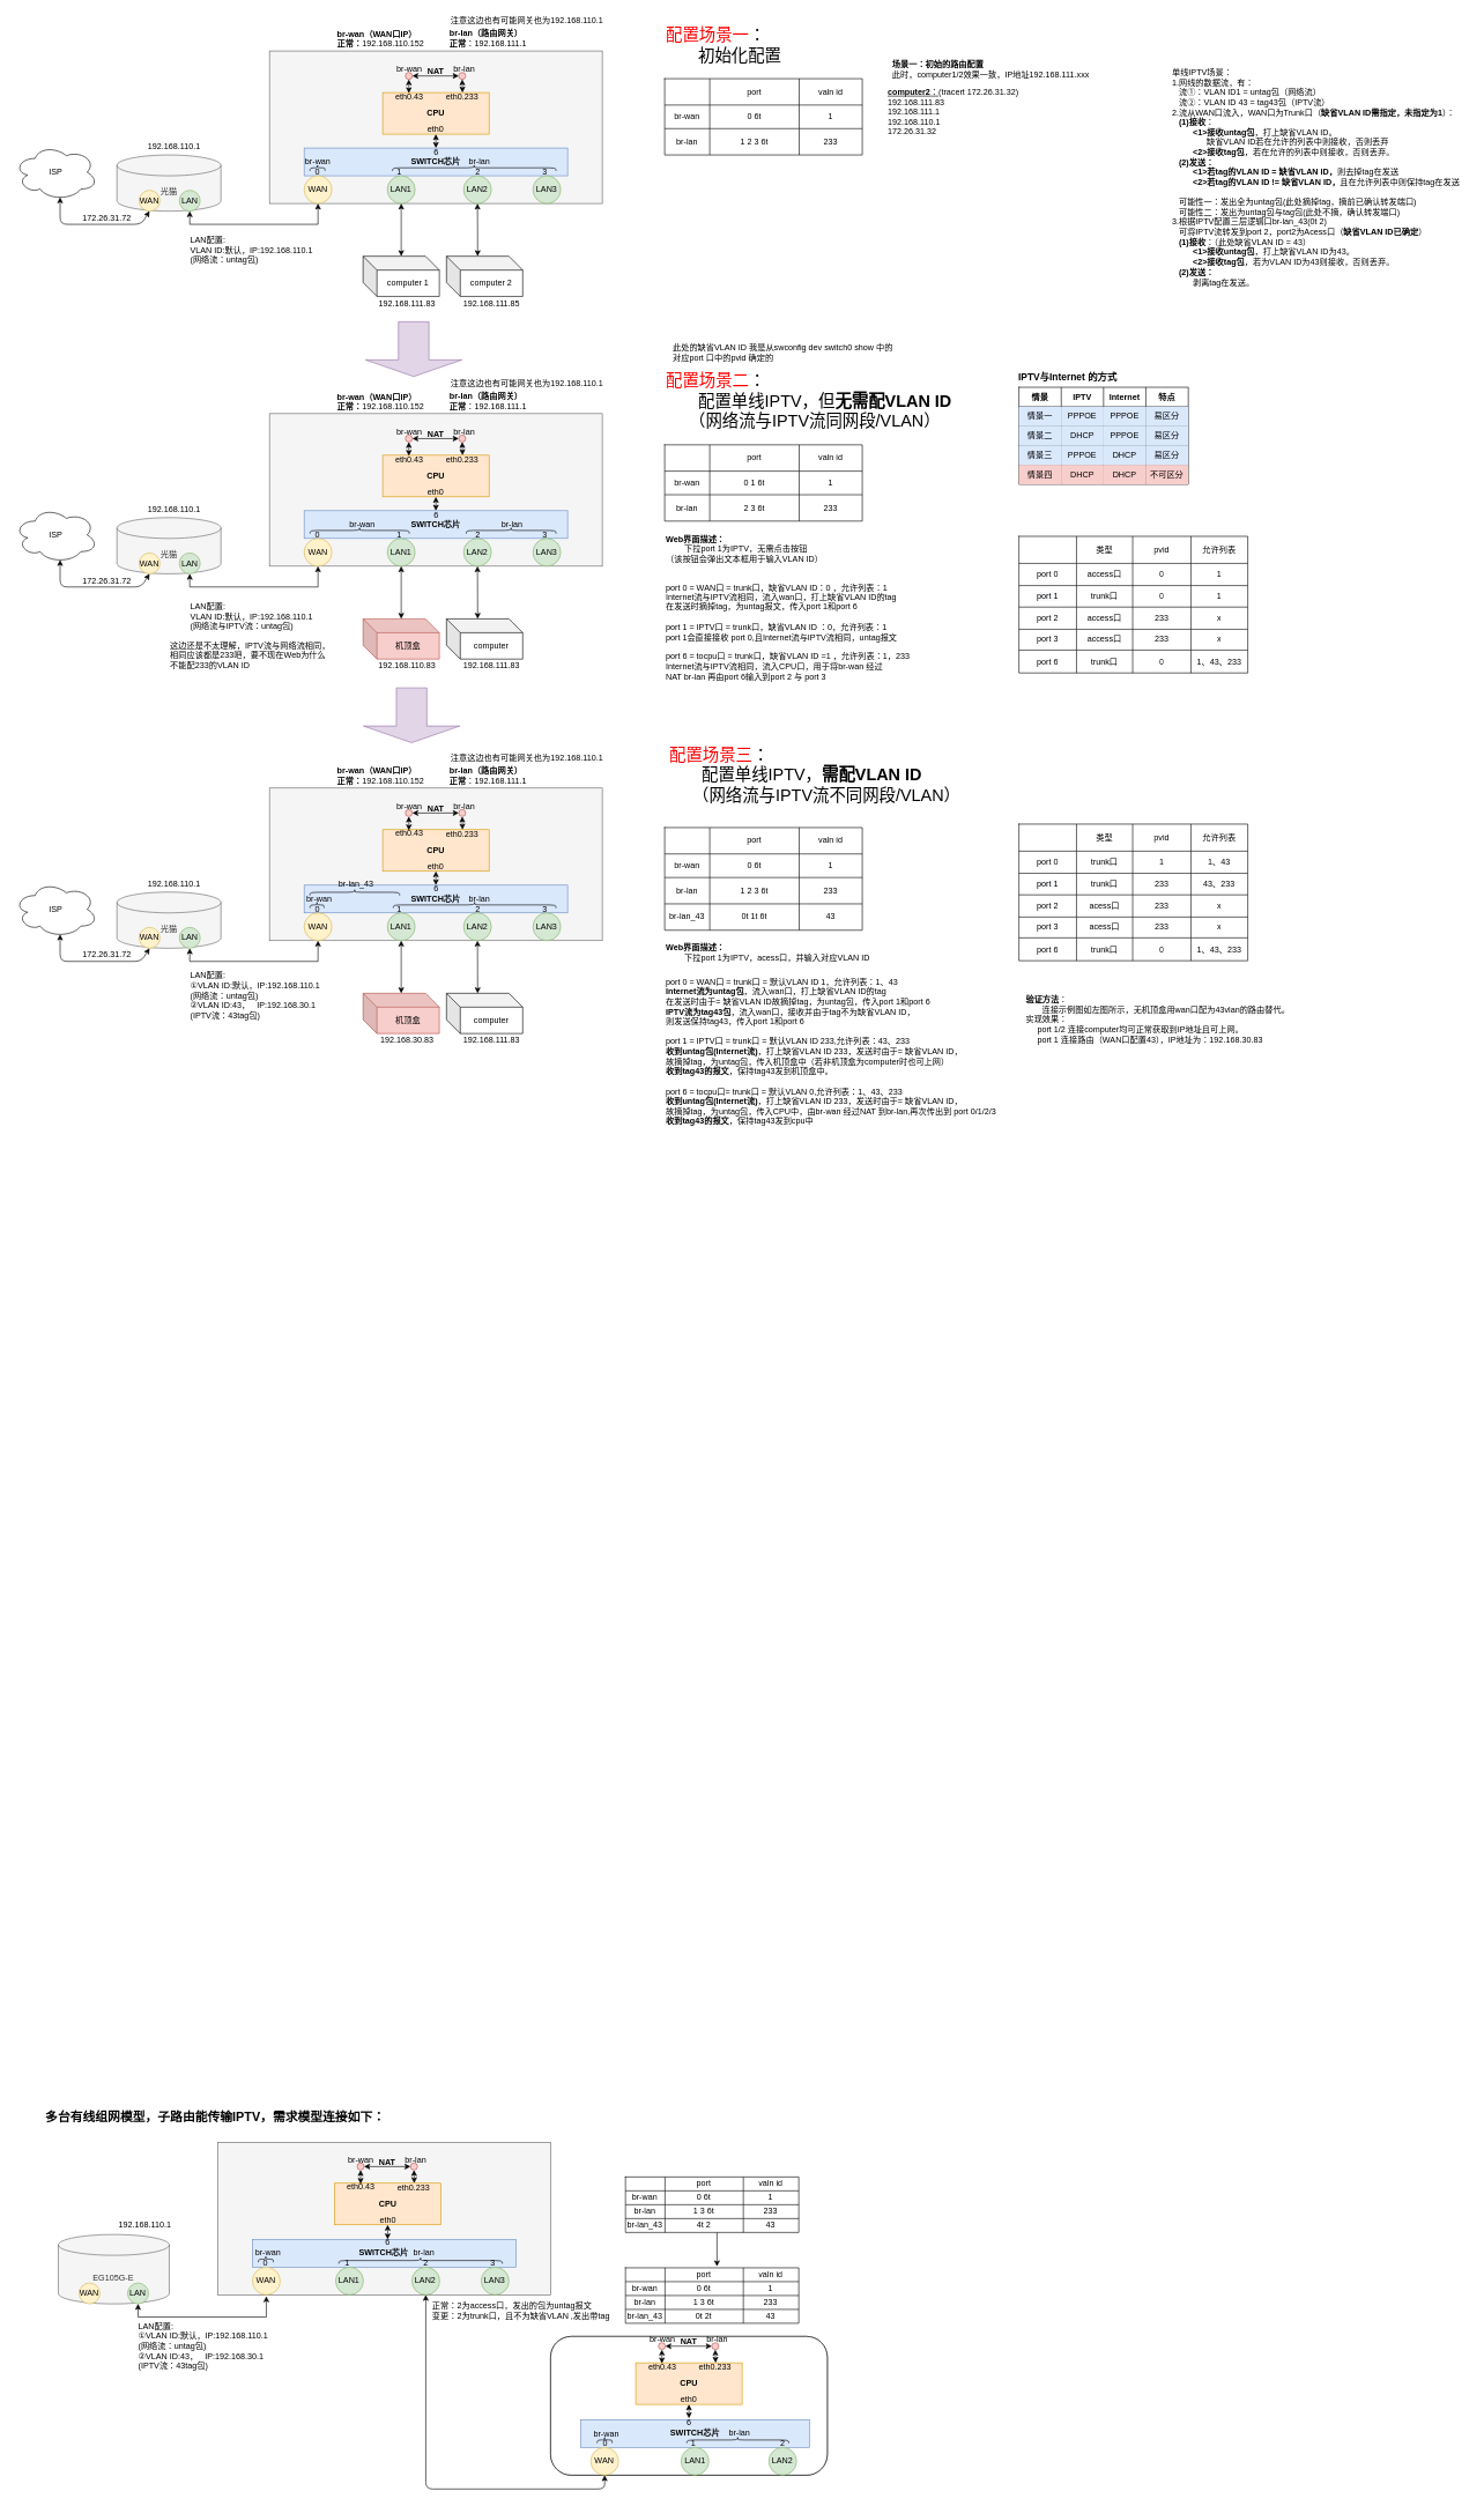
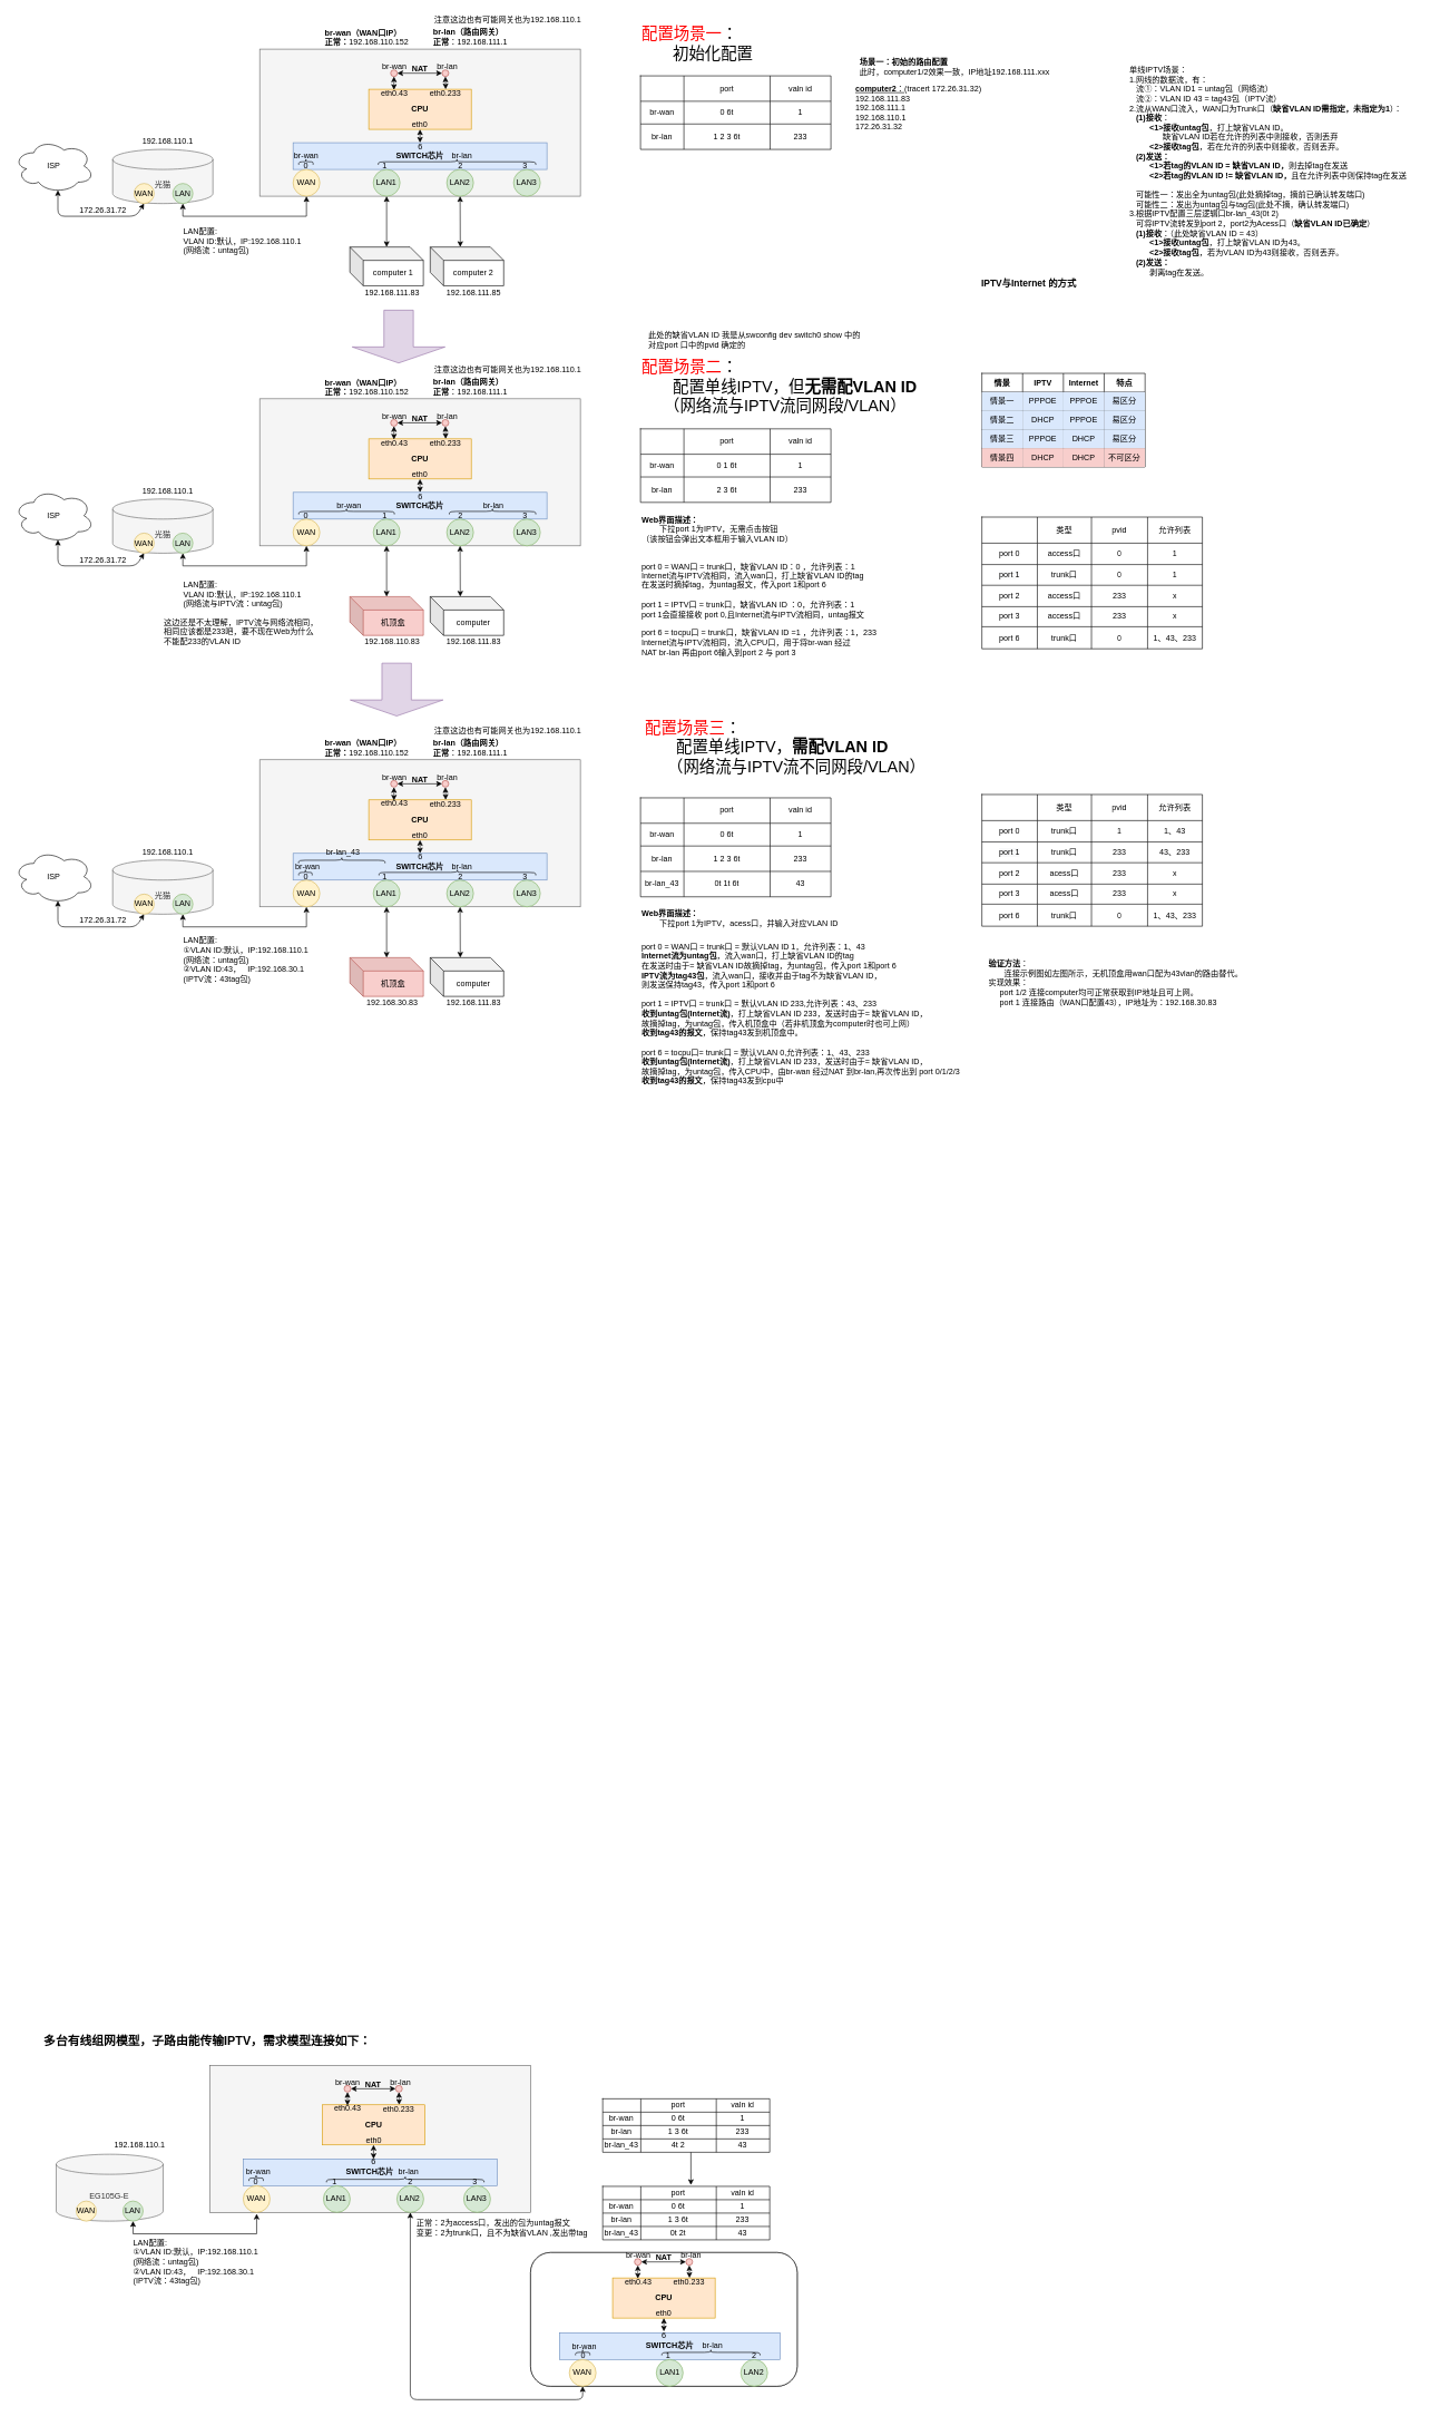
- <mxCell id="355" value="&lt;b&gt;&lt;font style=&quot;font-size: 14px&quot;&gt;IPTV与Internet 的方式&lt;/font&gt;&lt;/b&gt;" style="text;html=1;align=center;verticalAlign=middle;resizable=0;points=[];autosize=1;" parent="1" vertex="1"><mxGeometry x="1459" y="533" width="160" height="20" as="geometry" /></mxCell>
+ <mxCell id="355" value="&lt;b&gt;&lt;font style=&quot;font-size: 14px&quot;&gt;IPTV与Internet 的方式&lt;/font&gt;&lt;/b&gt;" style="text;html=1;align=center;verticalAlign=middle;resizable=0;points=[];autosize=1;" parent="1" vertex="1"><mxGeometry x="1459" y="413" width="160" height="20" as="geometry" /></mxCell>
